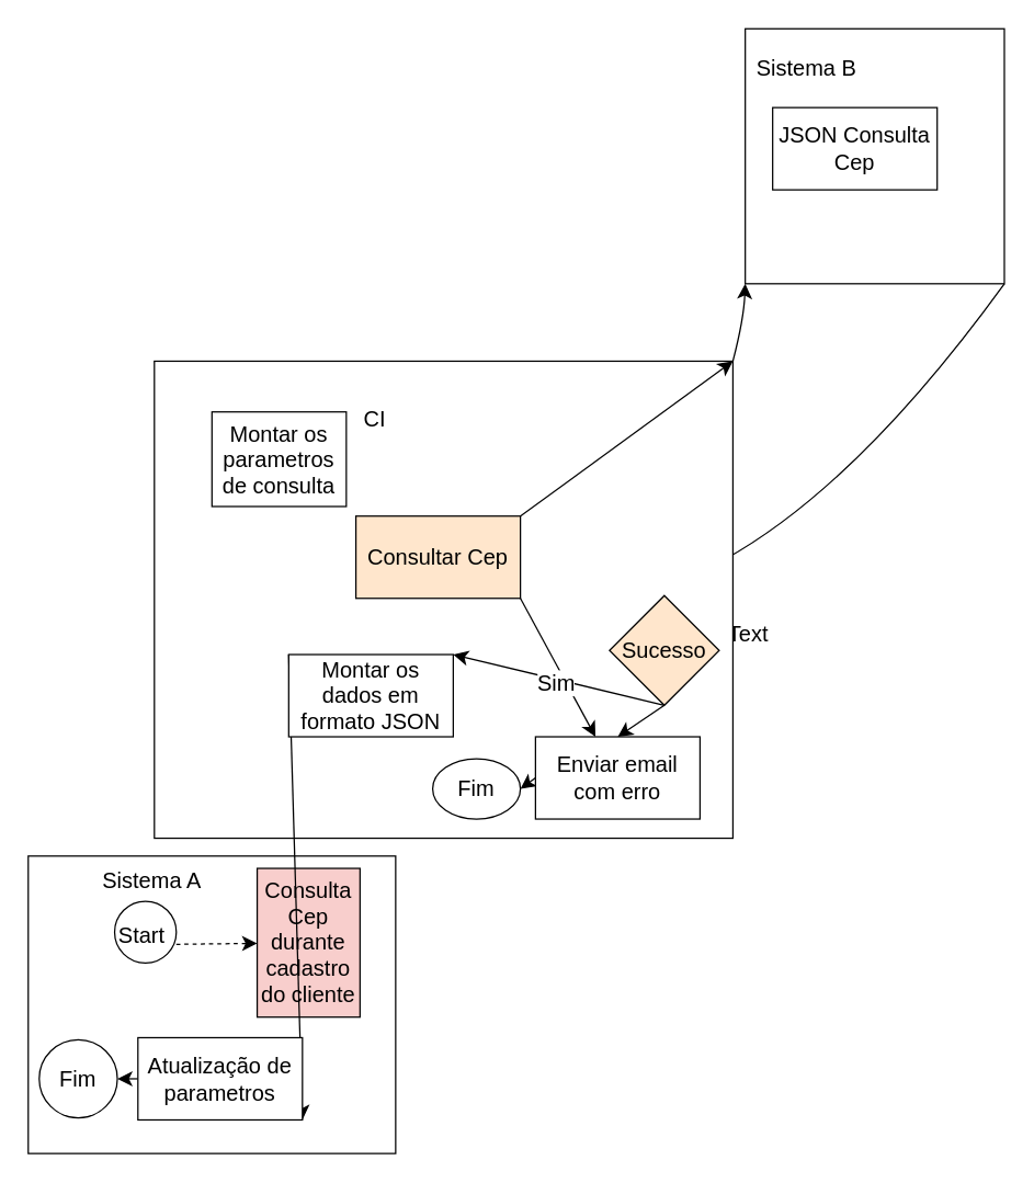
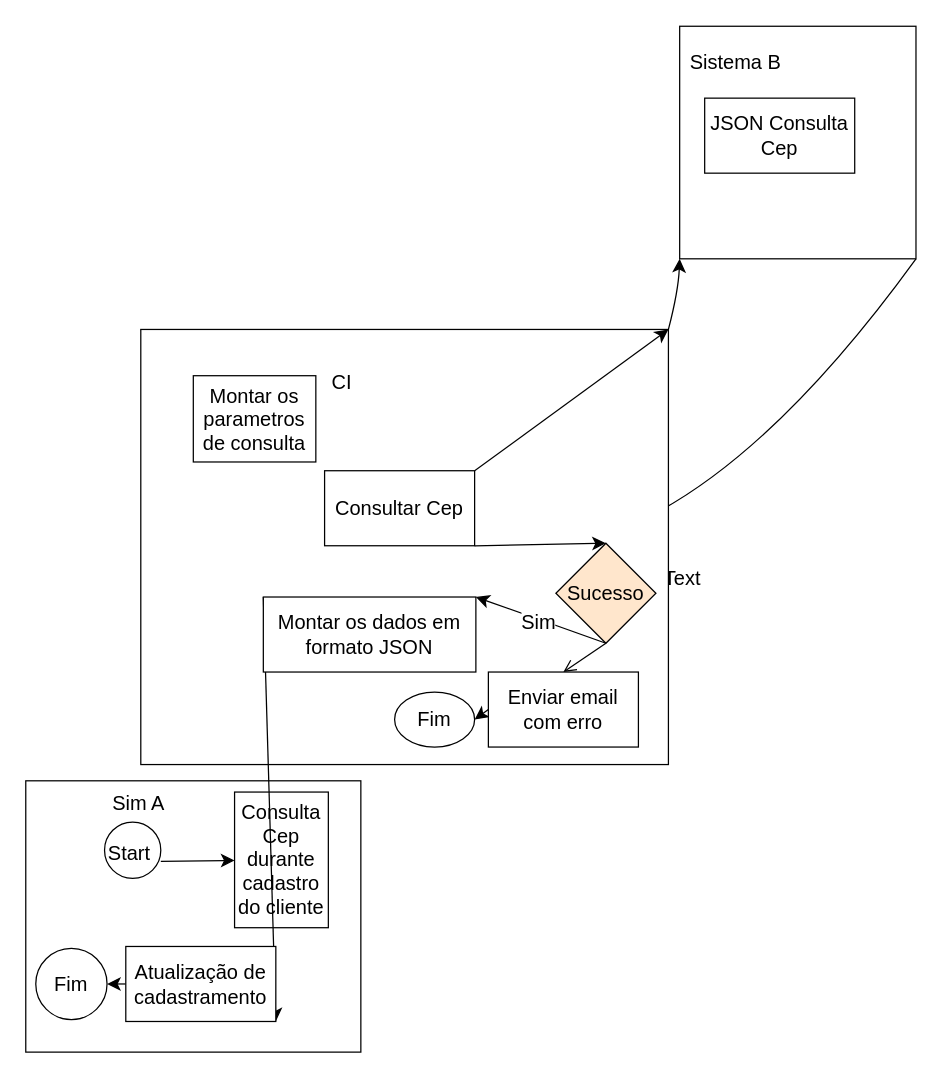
- <mxCell id="20" value="Consultar Cep" style="rounded=0;whiteSpace=wrap;html=1;fontSize=16;fillColor=#ffe6cc;" vertex="1" parent="1"><mxGeometry x="259" y="376" width="120" height="60" as="geometry" /></mxCell>
+ <mxCell id="20" value="Consultar Cep" style="rounded=0;whiteSpace=wrap;html=1;fontSize=16;" vertex="1" parent="1"><mxGeometry x="259" y="376" width="120" height="60" as="geometry" /></mxCell>
- <mxCell id="19" style="edgeStyle=none;curved=1;rounded=0;orthogonalLoop=1;jettySize=auto;html=1;exitX=1;exitY=1;exitDx=0;exitDy=0;fontSize=12;startSize=8;endSize=8;" edge="1" parent="1" source="20" target="35"><mxGeometry relative="1" as="geometry" /></mxCell>
+ <mxCell id="19" style="edgeStyle=none;curved=1;rounded=0;orthogonalLoop=1;jettySize=auto;html=1;exitX=1;exitY=1;exitDx=0;exitDy=0;entryX=0.5;entryY=0;entryDx=0;entryDy=0;fontSize=12;startSize=8;endSize=8;" edge="1" parent="1" source="20" target="33"><mxGeometry relative="1" as="geometry" /></mxCell>
- <mxCell id="26" value="Montar os dados em formato JSON" style="rounded=0;whiteSpace=wrap;html=1;fontSize=16;" vertex="1" parent="1"><mxGeometry x="210" y="477" width="120" height="60" as="geometry" /></mxCell>
+ <mxCell id="26" value="Montar os dados em formato JSON" style="rounded=0;whiteSpace=wrap;html=1;fontSize=16;" vertex="1" parent="1"><mxGeometry x="210" y="477" width="170" height="60" as="geometry" /></mxCell>
- <mxCell id="32" style="edgeStyle=none;curved=1;rounded=0;orthogonalLoop=1;jettySize=auto;html=1;exitX=0.5;exitY=1;exitDx=0;exitDy=0;entryX=0.5;entryY=0;entryDx=0;entryDy=0;fontSize=12;startSize=8;endSize=8;" edge="1" parent="1" source="33" target="35"><mxGeometry relative="1" as="geometry" /></mxCell>
+ <mxCell id="32" style="edgeStyle=none;curved=1;rounded=0;orthogonalLoop=1;jettySize=auto;html=1;exitX=0.5;exitY=1;exitDx=0;exitDy=0;entryX=0.5;entryY=0;entryDx=0;entryDy=0;fontSize=12;startSize=8;endSize=8;endArrow=open;" edge="1" parent="1" source="33" target="35"><mxGeometry relative="1" as="geometry" /></mxCell>
- <mxCell id="3" value="Sistema A" style="text;html=1;strokeColor=none;fillColor=none;align=center;verticalAlign=middle;whiteSpace=wrap;rounded=0;fontSize=16;" vertex="1" parent="1"><mxGeometry x="72" y="624" width="77" height="35" as="geometry" /></mxCell>
+ <mxCell id="3" value="Sim A" style="text;html=1;strokeColor=none;fillColor=none;align=center;verticalAlign=middle;whiteSpace=wrap;rounded=0;fontSize=16;" vertex="1" parent="1"><mxGeometry x="72" y="624" width="77" height="35" as="geometry" /></mxCell>
- <mxCell id="17" value="Consulta Cep durante cadastro do cliente" style="rounded=0;whiteSpace=wrap;html=1;fontSize=16;fillColor=#f8cecc;" vertex="1" parent="1"><mxGeometry x="187" y="633" width="75" height="108.5" as="geometry" /></mxCell>
+ <mxCell id="17" value="Consulta Cep durante cadastro do cliente" style="rounded=0;whiteSpace=wrap;html=1;fontSize=16;" vertex="1" parent="1"><mxGeometry x="187" y="633" width="75" height="108.5" as="geometry" /></mxCell>
- <mxCell id="15" style="edgeStyle=none;curved=1;rounded=0;orthogonalLoop=1;jettySize=auto;html=1;exitX=1;exitY=0.75;exitDx=0;exitDy=0;fontSize=12;startSize=8;endSize=8;dashed=1;" edge="1" parent="1" source="16" target="17"><mxGeometry relative="1" as="geometry" /></mxCell>
+ <mxCell id="15" style="edgeStyle=none;curved=1;rounded=0;orthogonalLoop=1;jettySize=auto;html=1;exitX=1;exitY=0.75;exitDx=0;exitDy=0;fontSize=12;startSize=8;endSize=8;" edge="1" parent="1" source="16" target="17"><mxGeometry relative="1" as="geometry" /></mxCell>
- <mxCell id="28" value="Atualização de parametros" style="rounded=0;whiteSpace=wrap;html=1;fontSize=16;" vertex="1" parent="1"><mxGeometry x="100" y="756.5" width="120" height="60" as="geometry" /></mxCell>
+ <mxCell id="28" value="Atualização de cadastramento" style="rounded=0;whiteSpace=wrap;html=1;fontSize=16;" vertex="1" parent="1"><mxGeometry x="100" y="756.5" width="120" height="60" as="geometry" /></mxCell>
